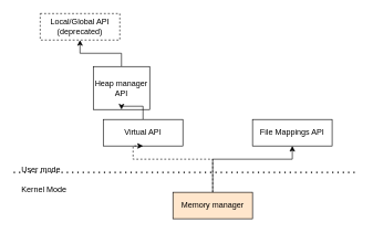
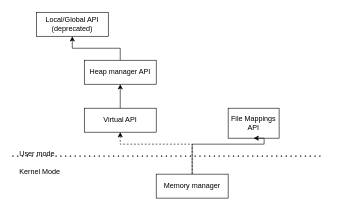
- <mxCell id="2" value="Local/Global API&lt;br&gt;(deprecated)" style="rounded=0;whiteSpace=wrap;html=1;dashed=1;" vertex="1" parent="1"><mxGeometry x="60" y="20" width="120" height="40" as="geometry" /></mxCell>
+ <mxCell id="2" value="Local/Global API&lt;br&gt;(deprecated)" style="rounded=0;whiteSpace=wrap;html=1;" vertex="1" parent="1"><mxGeometry x="60" y="20" width="120" height="40" as="geometry" /></mxCell>
- <mxCell id="4" value="Heap manager API" style="rounded=0;whiteSpace=wrap;html=1;" vertex="1" parent="1"><mxGeometry x="140" y="100" width="85" height="65" as="geometry" /></mxCell>
+ <mxCell id="4" value="Heap manager API" style="rounded=0;whiteSpace=wrap;html=1;" vertex="1" parent="1"><mxGeometry x="140" y="100" width="120" height="40" as="geometry" /></mxCell>
- <mxCell id="6" value="Virtual API" style="rounded=0;whiteSpace=wrap;html=1;" vertex="1" parent="1"><mxGeometry x="155" y="180" width="120" height="40" as="geometry" /></mxCell>
+ <mxCell id="6" value="Virtual API" style="rounded=0;whiteSpace=wrap;html=1;" vertex="1" parent="1"><mxGeometry x="140" y="180" width="120" height="40" as="geometry" /></mxCell>
- <mxCell id="7" value="File Mappings API" style="rounded=0;whiteSpace=wrap;html=1;" vertex="1" parent="1"><mxGeometry x="380" y="180" width="120" height="40" as="geometry" /></mxCell>
+ <mxCell id="7" value="File Mappings API" style="rounded=0;whiteSpace=wrap;html=1;" vertex="1" parent="1"><mxGeometry x="380" y="180" width="85" height="50" as="geometry" /></mxCell>
- <mxCell id="10" value="Memory manager" style="rounded=0;whiteSpace=wrap;html=1;fillColor=#ffe6cc;" vertex="1" parent="1"><mxGeometry x="260" y="290" width="120" height="40" as="geometry" /></mxCell>
+ <mxCell id="10" value="Memory manager" style="rounded=0;whiteSpace=wrap;html=1;" vertex="1" parent="1"><mxGeometry x="260" y="290" width="120" height="40" as="geometry" /></mxCell>
